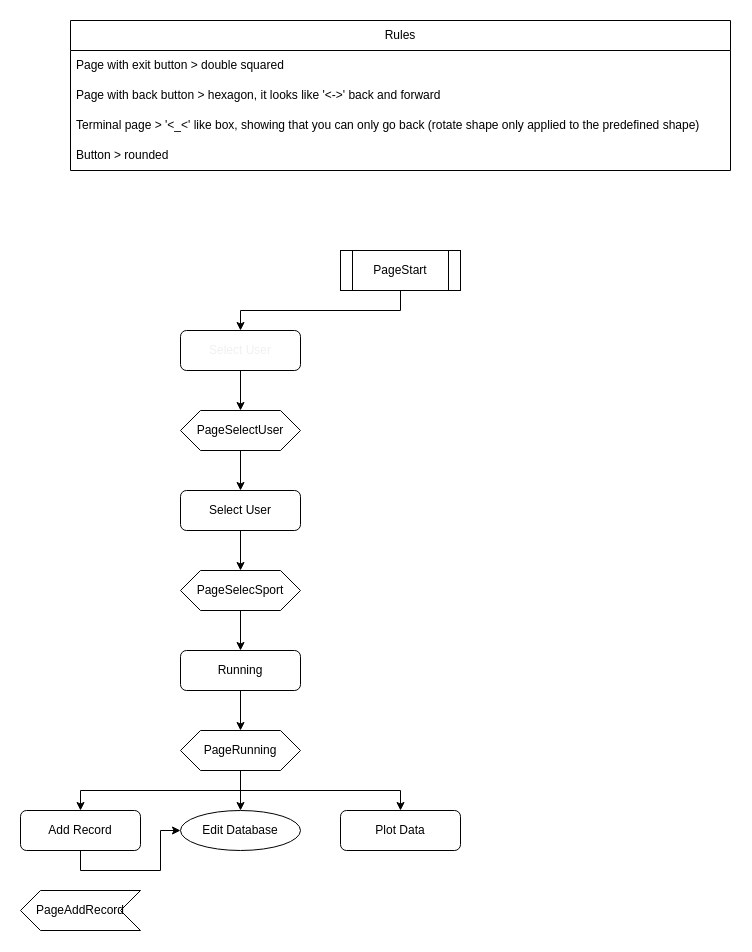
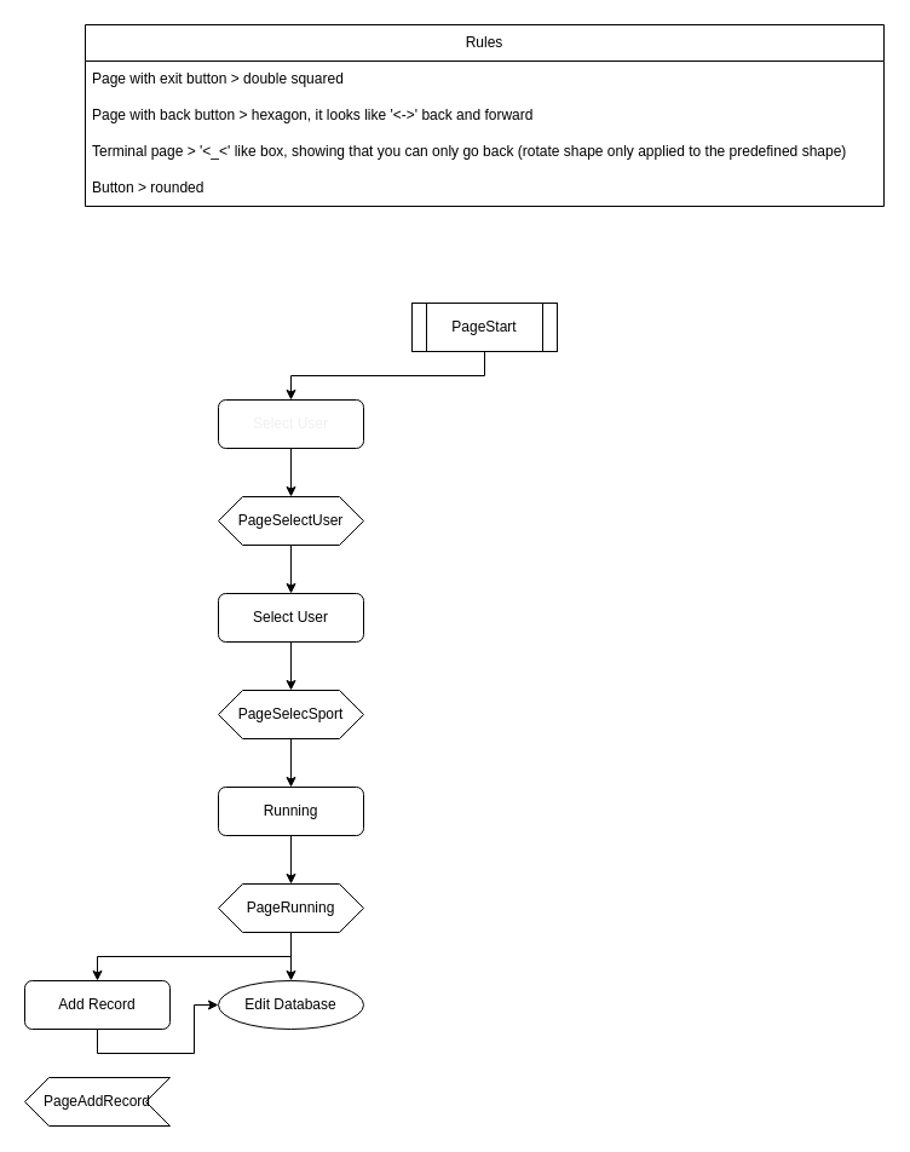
- <mxCell id="26" style="edgeStyle=orthogonalEdgeStyle;rounded=0;orthogonalLoop=1;jettySize=auto;html=1;exitX=0.5;exitY=1;exitDx=0;exitDy=0;entryX=0.5;entryY=0;entryDx=0;entryDy=0;" edge="1" parent="1" source="27" target="19"><mxGeometry relative="1" as="geometry" /></mxCell>
- <mxCell id="19" value="&lt;div style=&quot;&quot;&gt;Plot Data&lt;/div&gt;" style="rounded=1;whiteSpace=wrap;html=1;align=center;" vertex="1" parent="1"><mxGeometry x="340" y="810" width="120" height="40" as="geometry" /></mxCell>
